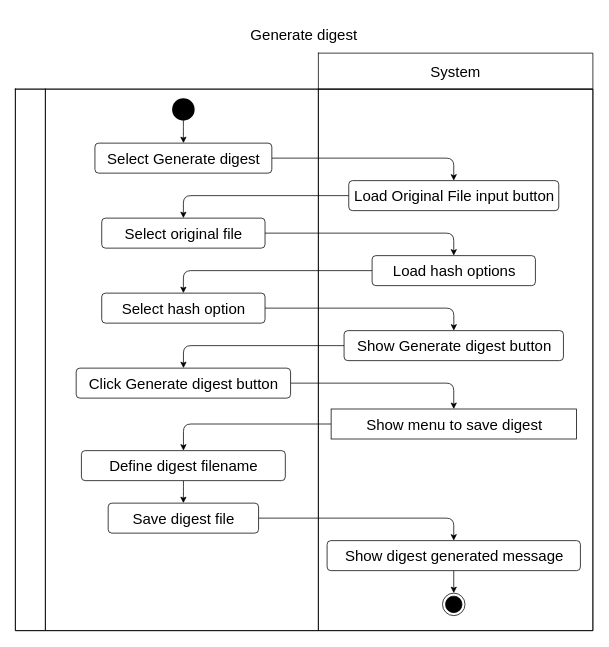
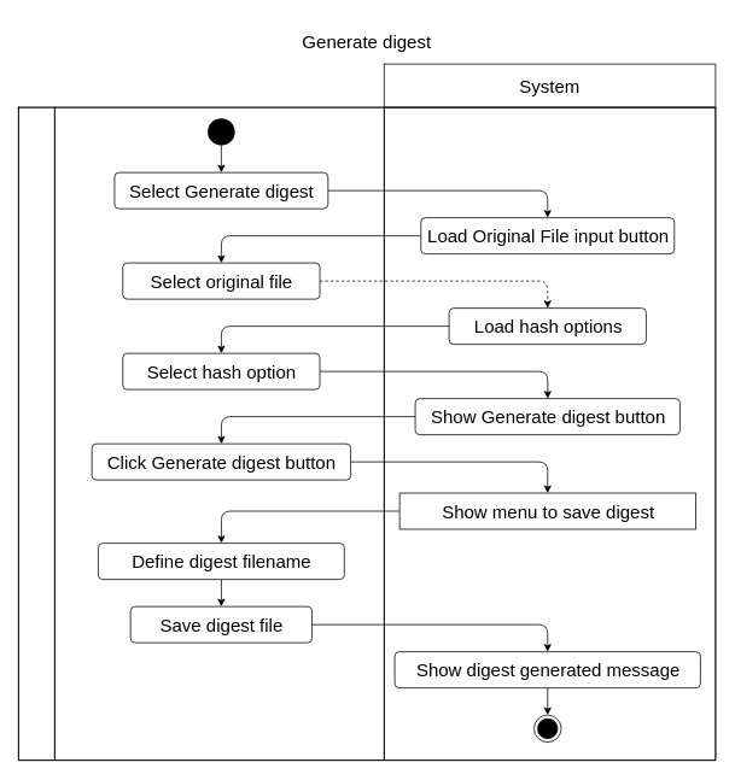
- <mxCell id="14" style="edgeStyle=orthogonalEdgeStyle;html=1;" parent="1" source="15" target="30" edge="1"><mxGeometry relative="1" as="geometry" /></mxCell>
+ <mxCell id="14" style="edgeStyle=orthogonalEdgeStyle;html=1;dashed=1;" parent="1" source="15" target="30" edge="1"><mxGeometry relative="1" as="geometry" /></mxCell>
